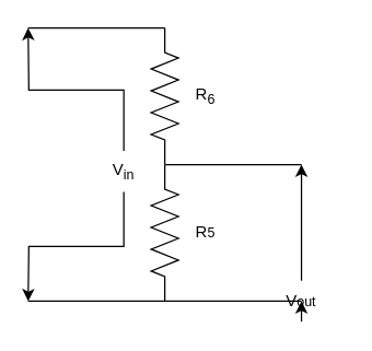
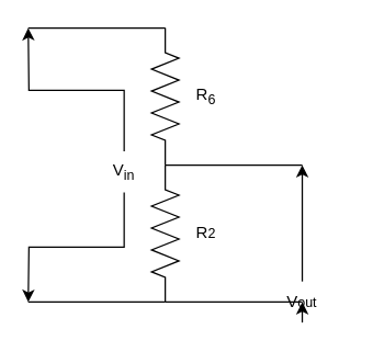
- <mxCell id="15" value="R&lt;span style=&quot;font-size: 10px;&quot;&gt;5&lt;/span&gt;" style="text;html=1;strokeColor=none;fillColor=none;align=center;verticalAlign=middle;whiteSpace=wrap;rounded=0;" vertex="1" parent="1"><mxGeometry x="120" y="155" width="60" height="30" as="geometry" /></mxCell>
+ <mxCell id="15" value="R&lt;span style=&quot;font-size: 10px;&quot;&gt;2&lt;/span&gt;" style="text;html=1;strokeColor=none;fillColor=none;align=center;verticalAlign=middle;whiteSpace=wrap;rounded=0;" vertex="1" parent="1"><mxGeometry x="120" y="155" width="60" height="30" as="geometry" /></mxCell>
